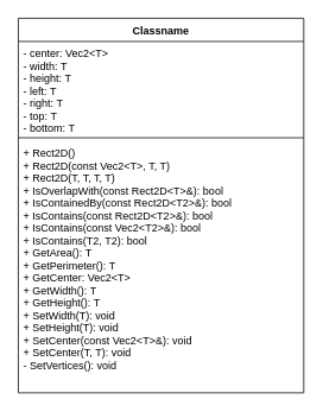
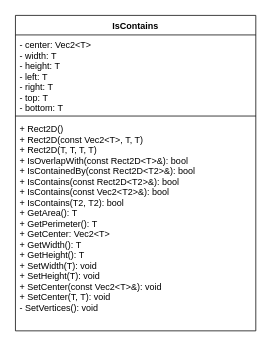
- <mxCell id="2" value="Classname" style="swimlane;fontStyle=1;align=center;verticalAlign=top;childLayout=stackLayout;horizontal=1;startSize=26;horizontalStack=0;resizeParent=1;resizeParentMax=0;resizeLast=0;collapsible=1;marginBottom=0;" vertex="1" parent="1"><mxGeometry x="20" y="20" width="320" height="420" as="geometry" /></mxCell>
+ <mxCell id="2" value="IsContains" style="swimlane;fontStyle=1;align=center;verticalAlign=top;childLayout=stackLayout;horizontal=1;startSize=26;horizontalStack=0;resizeParent=1;resizeParentMax=0;resizeLast=0;collapsible=1;marginBottom=0;" vertex="1" parent="1"><mxGeometry x="20" y="20" width="320" height="420" as="geometry" /></mxCell>
